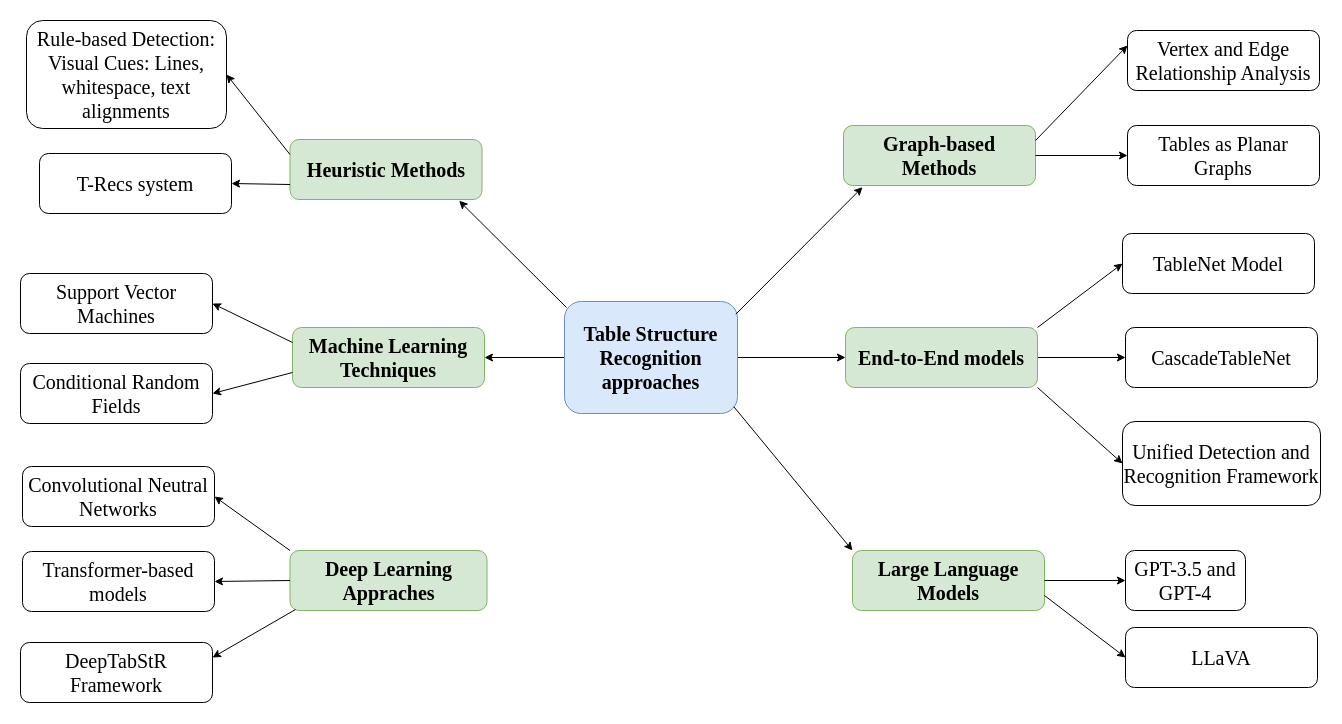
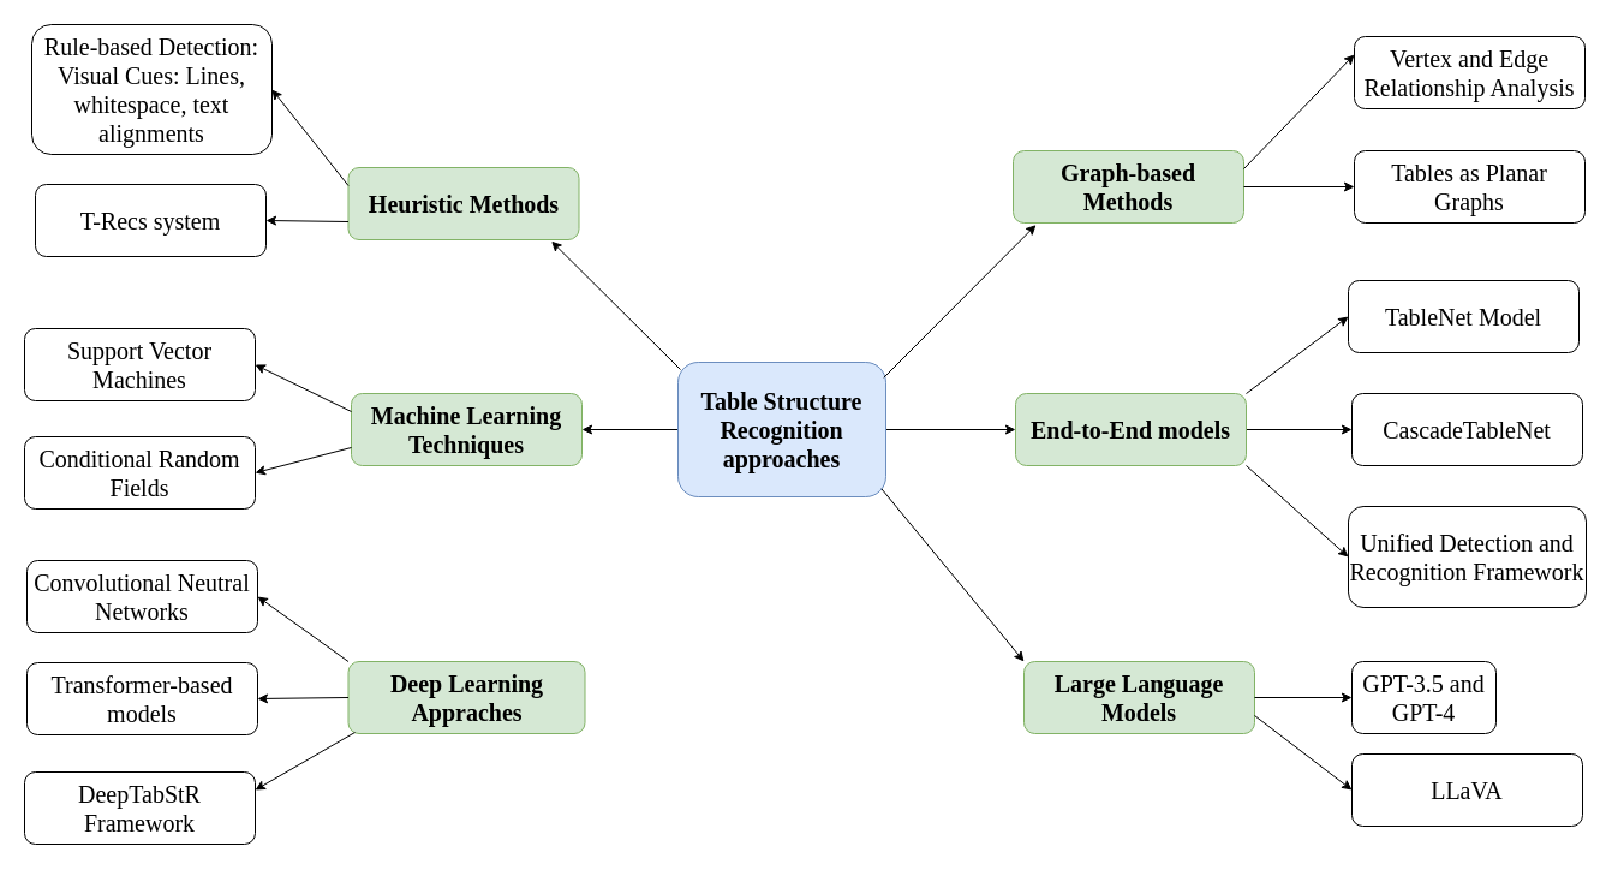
- <mxCell id="13" value="&lt;span style=&quot;font-weight: normal;&quot;&gt;T-Recs system&lt;/span&gt;" style="rounded=1;whiteSpace=wrap;html=1;fontFamily=Times New Roman;fontSize=20;fontStyle=1" parent="1" vertex="1"><mxGeometry x="39" y="153" width="192" height="60" as="geometry" /></mxCell>
+ <mxCell id="13" value="&lt;span style=&quot;font-weight: normal;&quot;&gt;T-Recs system&lt;/span&gt;" style="rounded=1;whiteSpace=wrap;html=1;fontFamily=Times New Roman;fontSize=20;fontStyle=1" parent="1" vertex="1"><mxGeometry x="29" y="153" width="192" height="60" as="geometry" /></mxCell>
